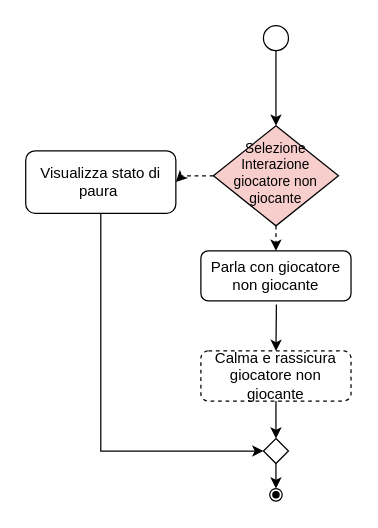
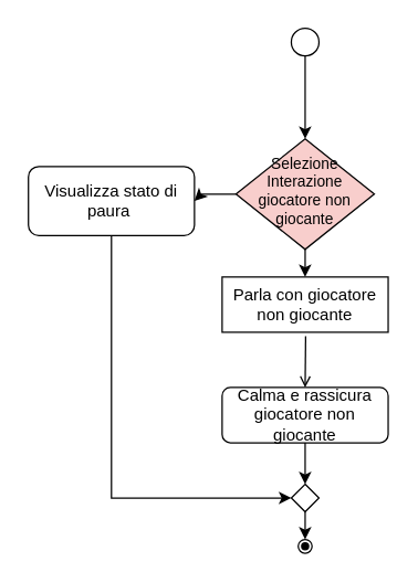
- <mxCell id="9" value="" style="endArrow=classic;html=1;rounded=0;entryX=1;entryY=0.5;entryDx=0;entryDy=0;exitX=0;exitY=0.5;exitDx=0;exitDy=0;dashed=1;" edge="1" parent="1" source="5" target="4"><mxGeometry width="50" height="50" relative="1" as="geometry"><mxPoint x="166" y="141" as="sourcePoint" /><mxPoint x="70" y="141" as="targetPoint" /><Array as="points"><mxPoint x="145" y="140" /></Array></mxGeometry></mxCell>
+ <mxCell id="9" value="" style="endArrow=classic;html=1;rounded=0;entryX=1;entryY=0.5;entryDx=0;entryDy=0;exitX=0;exitY=0.5;exitDx=0;exitDy=0;" edge="1" parent="1" source="5" target="4"><mxGeometry width="50" height="50" relative="1" as="geometry"><mxPoint x="166" y="141" as="sourcePoint" /><mxPoint x="70" y="141" as="targetPoint" /><Array as="points"><mxPoint x="145" y="140" /></Array></mxGeometry></mxCell>
- <mxCell id="11" value="" style="endArrow=classic;html=1;rounded=0;exitX=0.5;exitY=1;exitDx=0;exitDy=0;entryX=0.5;entryY=0;entryDx=0;entryDy=0;dashed=1;" edge="1" parent="1" target="10" source="5"><mxGeometry width="50" height="50" relative="1" as="geometry"><mxPoint x="440" y="151" as="sourcePoint" /><mxPoint x="344" y="151" as="targetPoint" /><Array as="points"><mxPoint x="220" y="190" /></Array></mxGeometry></mxCell>
+ <mxCell id="11" value="" style="endArrow=classic;html=1;rounded=0;exitX=0.5;exitY=1;exitDx=0;exitDy=0;entryX=0.5;entryY=0;entryDx=0;entryDy=0;" edge="1" parent="1" target="10" source="5"><mxGeometry width="50" height="50" relative="1" as="geometry"><mxPoint x="440" y="151" as="sourcePoint" /><mxPoint x="344" y="151" as="targetPoint" /><Array as="points"><mxPoint x="220" y="190" /></Array></mxGeometry></mxCell>
- <mxCell id="10" value="Parla con giocatore non giocante" style="rounded=1;whiteSpace=wrap;html=1;fontSize=12;glass=0;strokeWidth=1;shadow=0;" vertex="1" parent="1"><mxGeometry x="160" y="200" width="120" height="40" as="geometry" /></mxCell>
+ <mxCell id="10" value="Parla con giocatore non giocante" style="whiteSpace=wrap;html=1;fontSize=12;glass=0;strokeWidth=1;shadow=0;rounded=0;" vertex="1" parent="1"><mxGeometry x="160" y="200" width="120" height="40" as="geometry" /></mxCell>
- <mxCell id="16" value="" style="endArrow=classic;html=1;rounded=0;exitX=0.503;exitY=1.07;exitDx=0;exitDy=0;entryX=0.5;entryY=0;entryDx=0;entryDy=0;exitPerimeter=0;" edge="1" parent="1" source="10" target="15"><mxGeometry width="50" height="50" relative="1" as="geometry"><mxPoint x="280" y="150" as="sourcePoint" /><mxPoint x="365" y="211" as="targetPoint" /><Array as="points" /></mxGeometry></mxCell>
+ <mxCell id="16" value="" style="endArrow=open;html=1;rounded=0;exitX=0.503;exitY=1.07;exitDx=0;exitDy=0;entryX=0.5;entryY=0;entryDx=0;entryDy=0;exitPerimeter=0;" edge="1" parent="1" source="10" target="15"><mxGeometry width="50" height="50" relative="1" as="geometry"><mxPoint x="280" y="150" as="sourcePoint" /><mxPoint x="365" y="211" as="targetPoint" /><Array as="points" /></mxGeometry></mxCell>
- <mxCell id="15" value="Calma e rassicura giocatore non giocante" style="rounded=1;whiteSpace=wrap;html=1;fontSize=12;glass=0;strokeWidth=1;shadow=0;dashed=1;" vertex="1" parent="1"><mxGeometry x="160" y="280" width="120" height="40" as="geometry" /></mxCell>
+ <mxCell id="15" value="Calma e rassicura giocatore non giocante" style="rounded=1;whiteSpace=wrap;html=1;fontSize=12;glass=0;strokeWidth=1;shadow=0;" vertex="1" parent="1"><mxGeometry x="160" y="280" width="120" height="40" as="geometry" /></mxCell>
